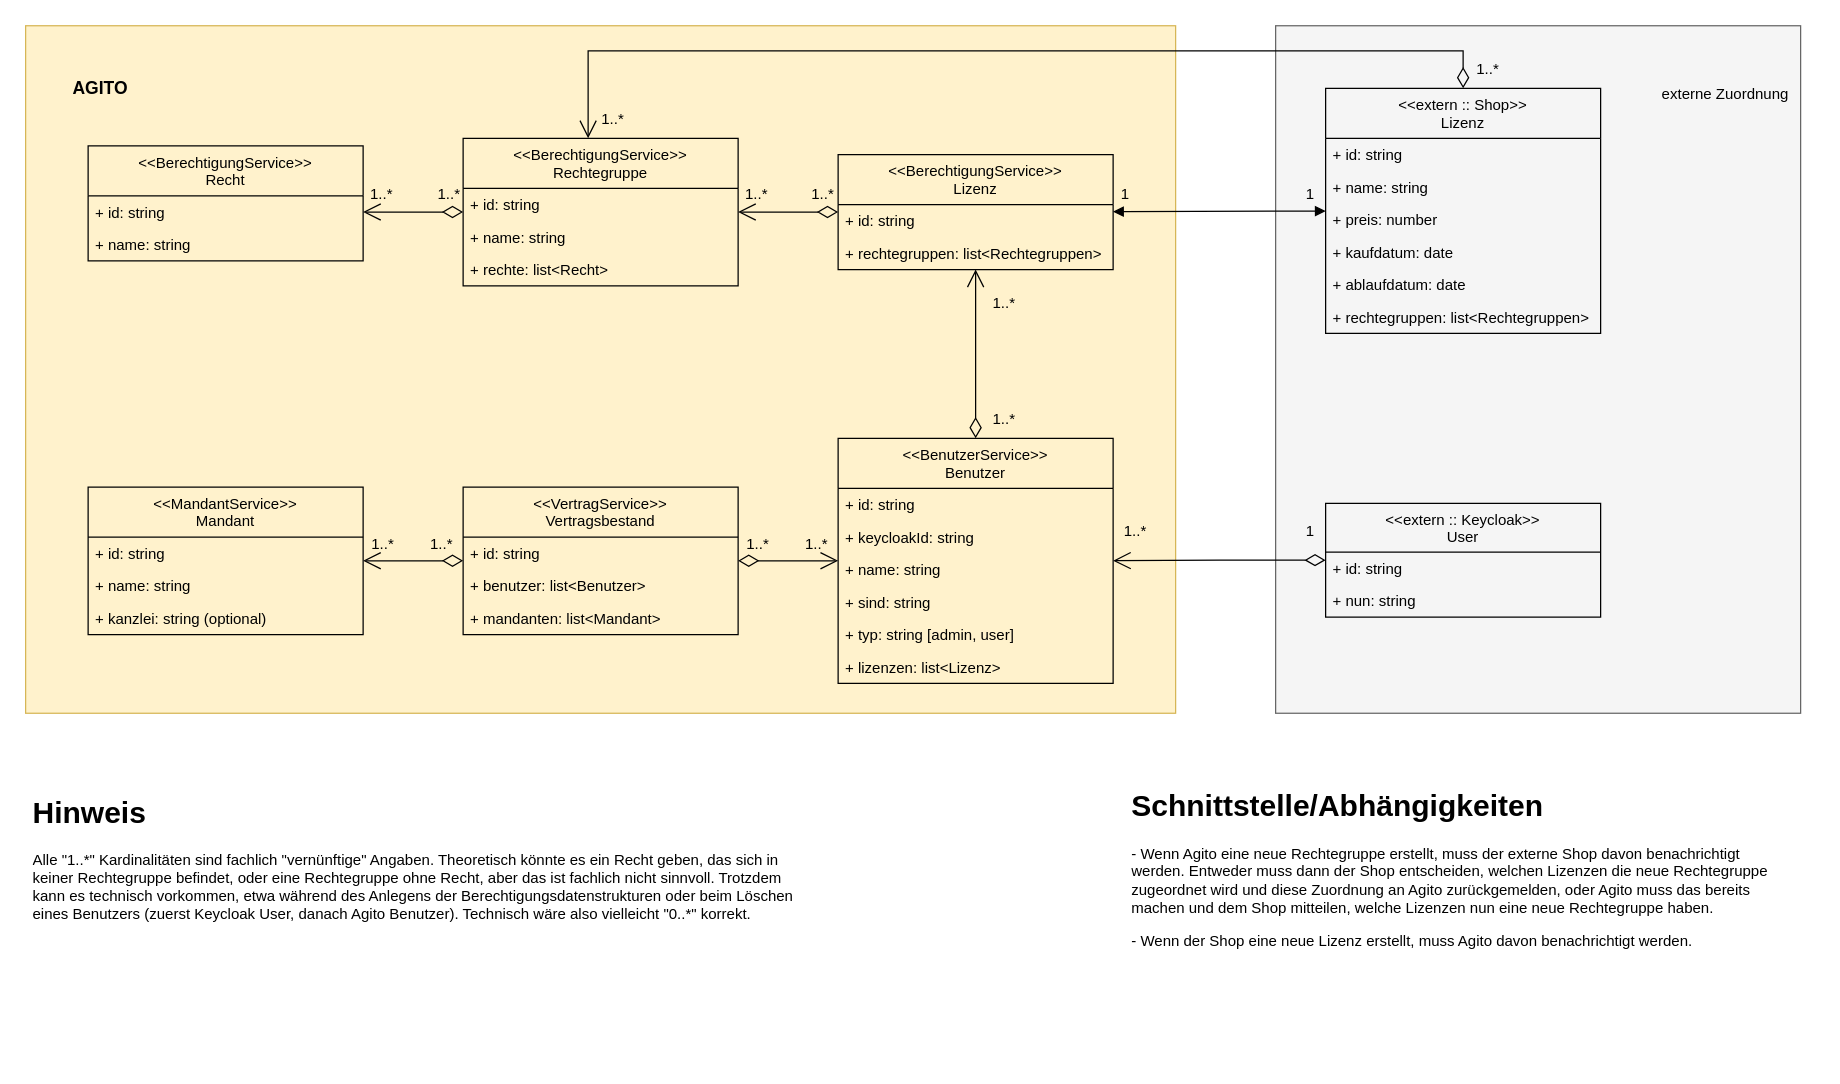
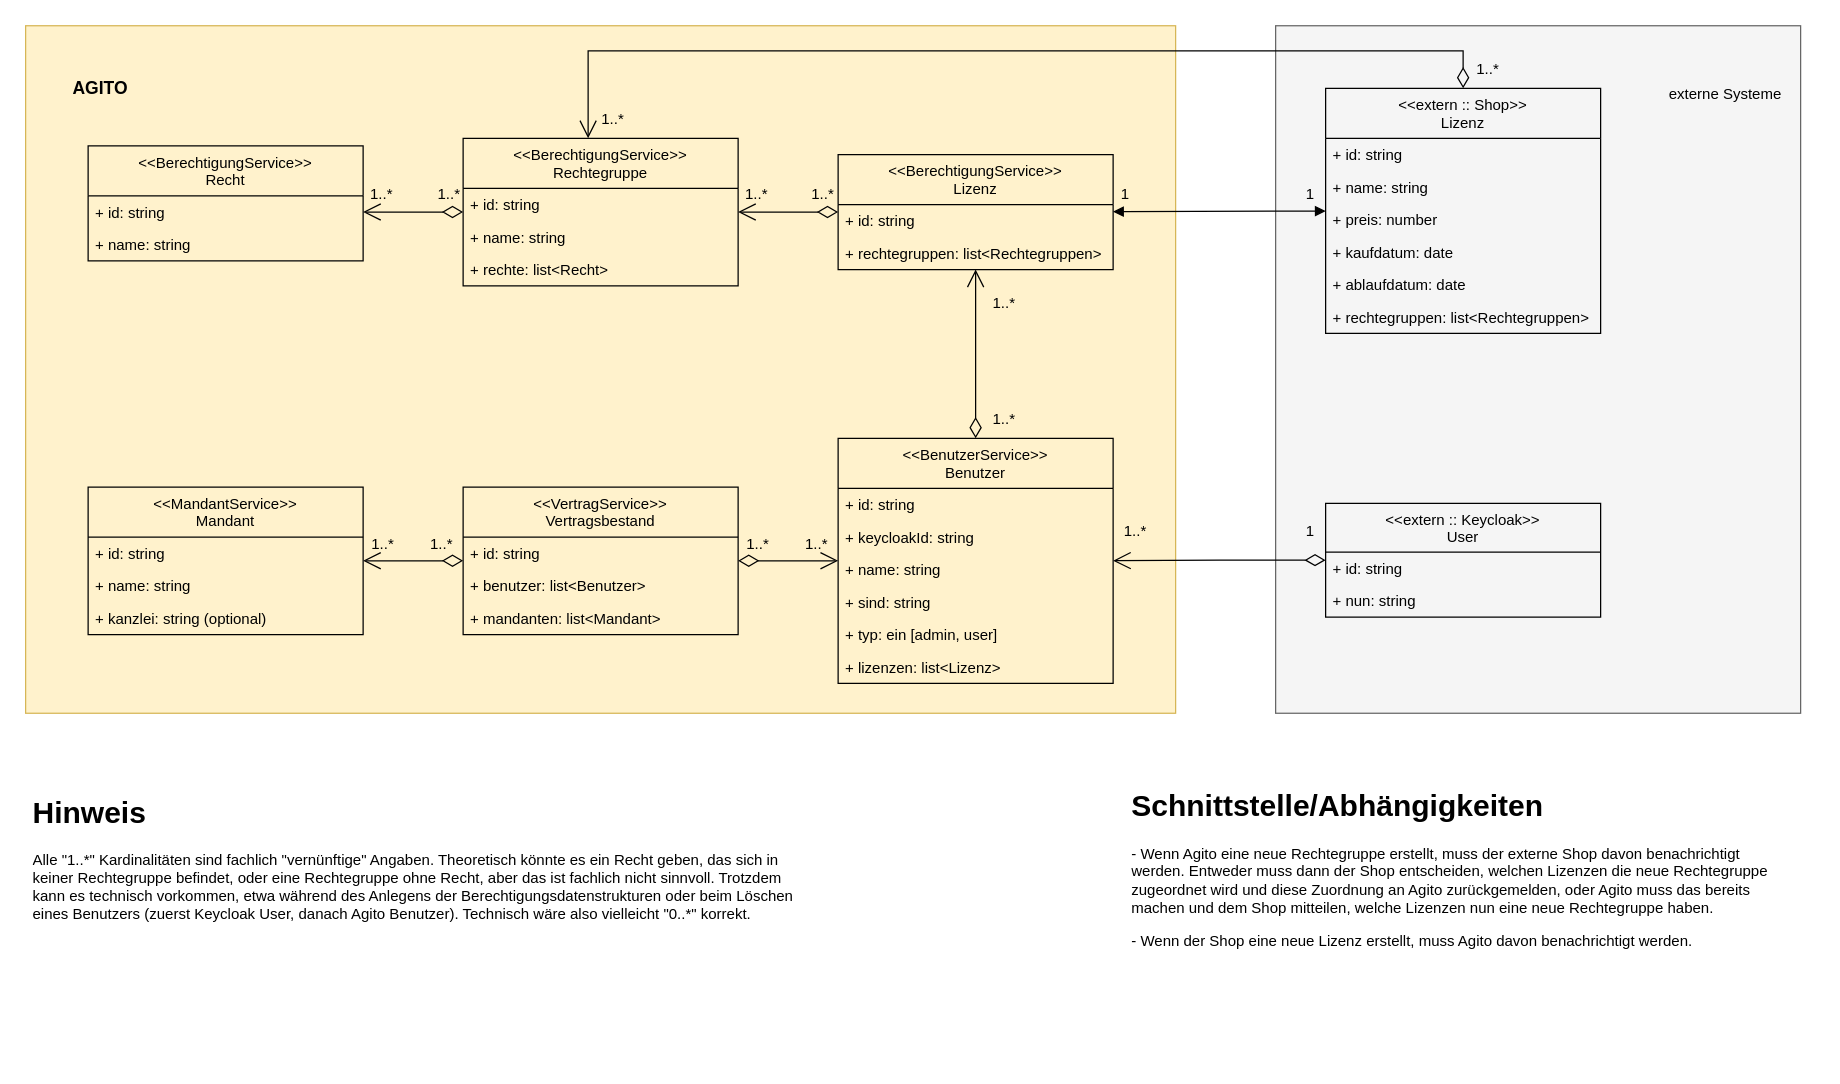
- <mxCell id="66" value="externe Zuordnung" style="text;html=1;strokeColor=none;fillColor=none;align=center;verticalAlign=middle;whiteSpace=wrap;rounded=0;" vertex="1" parent="1"><mxGeometry x="1310" y="60" width="140" height="30" as="geometry" /></mxCell>
+ <mxCell id="66" value="externe Systeme" style="text;html=1;strokeColor=none;fillColor=none;align=center;verticalAlign=middle;whiteSpace=wrap;rounded=0;" vertex="1" parent="1"><mxGeometry x="1310" y="60" width="140" height="30" as="geometry" /></mxCell>
- <mxCell id="29" value="+ typ: string [admin, user]" style="text;strokeColor=none;fillColor=none;align=left;verticalAlign=top;spacingLeft=4;spacingRight=4;overflow=hidden;rotatable=0;points=[[0,0.5],[1,0.5]];portConstraint=eastwest;" vertex="1" parent="24"><mxGeometry y="144" width="220" height="26" as="geometry" /></mxCell>
+ <mxCell id="29" value="+ typ: ein [admin, user]" style="text;strokeColor=none;fillColor=none;align=left;verticalAlign=top;spacingLeft=4;spacingRight=4;overflow=hidden;rotatable=0;points=[[0,0.5],[1,0.5]];portConstraint=eastwest;" vertex="1" parent="24"><mxGeometry y="144" width="220" height="26" as="geometry" /></mxCell>
